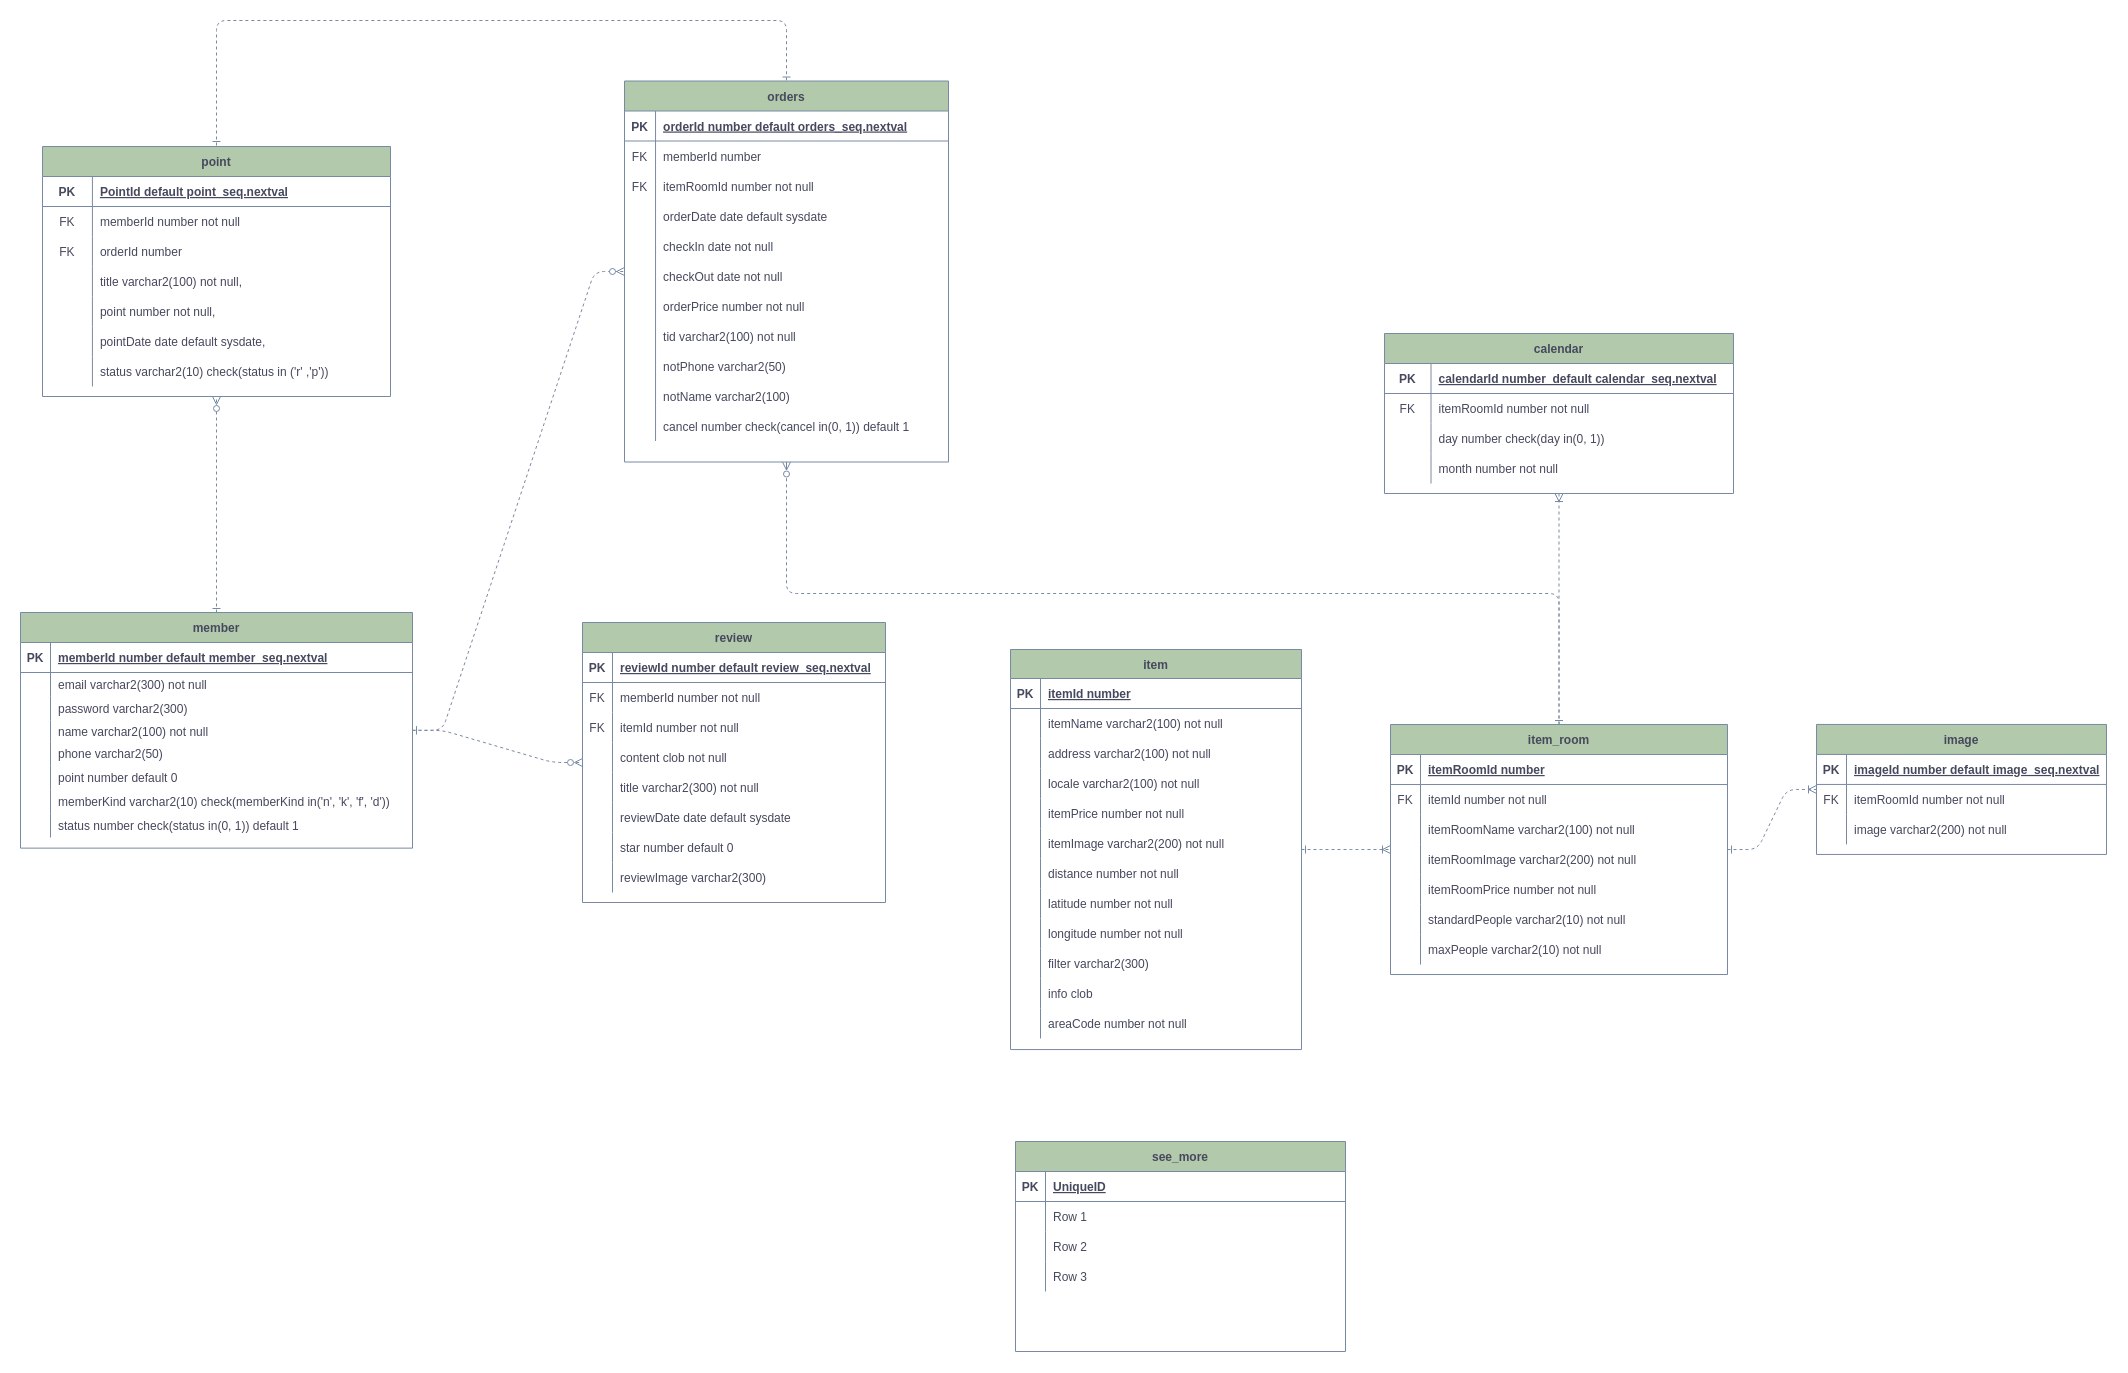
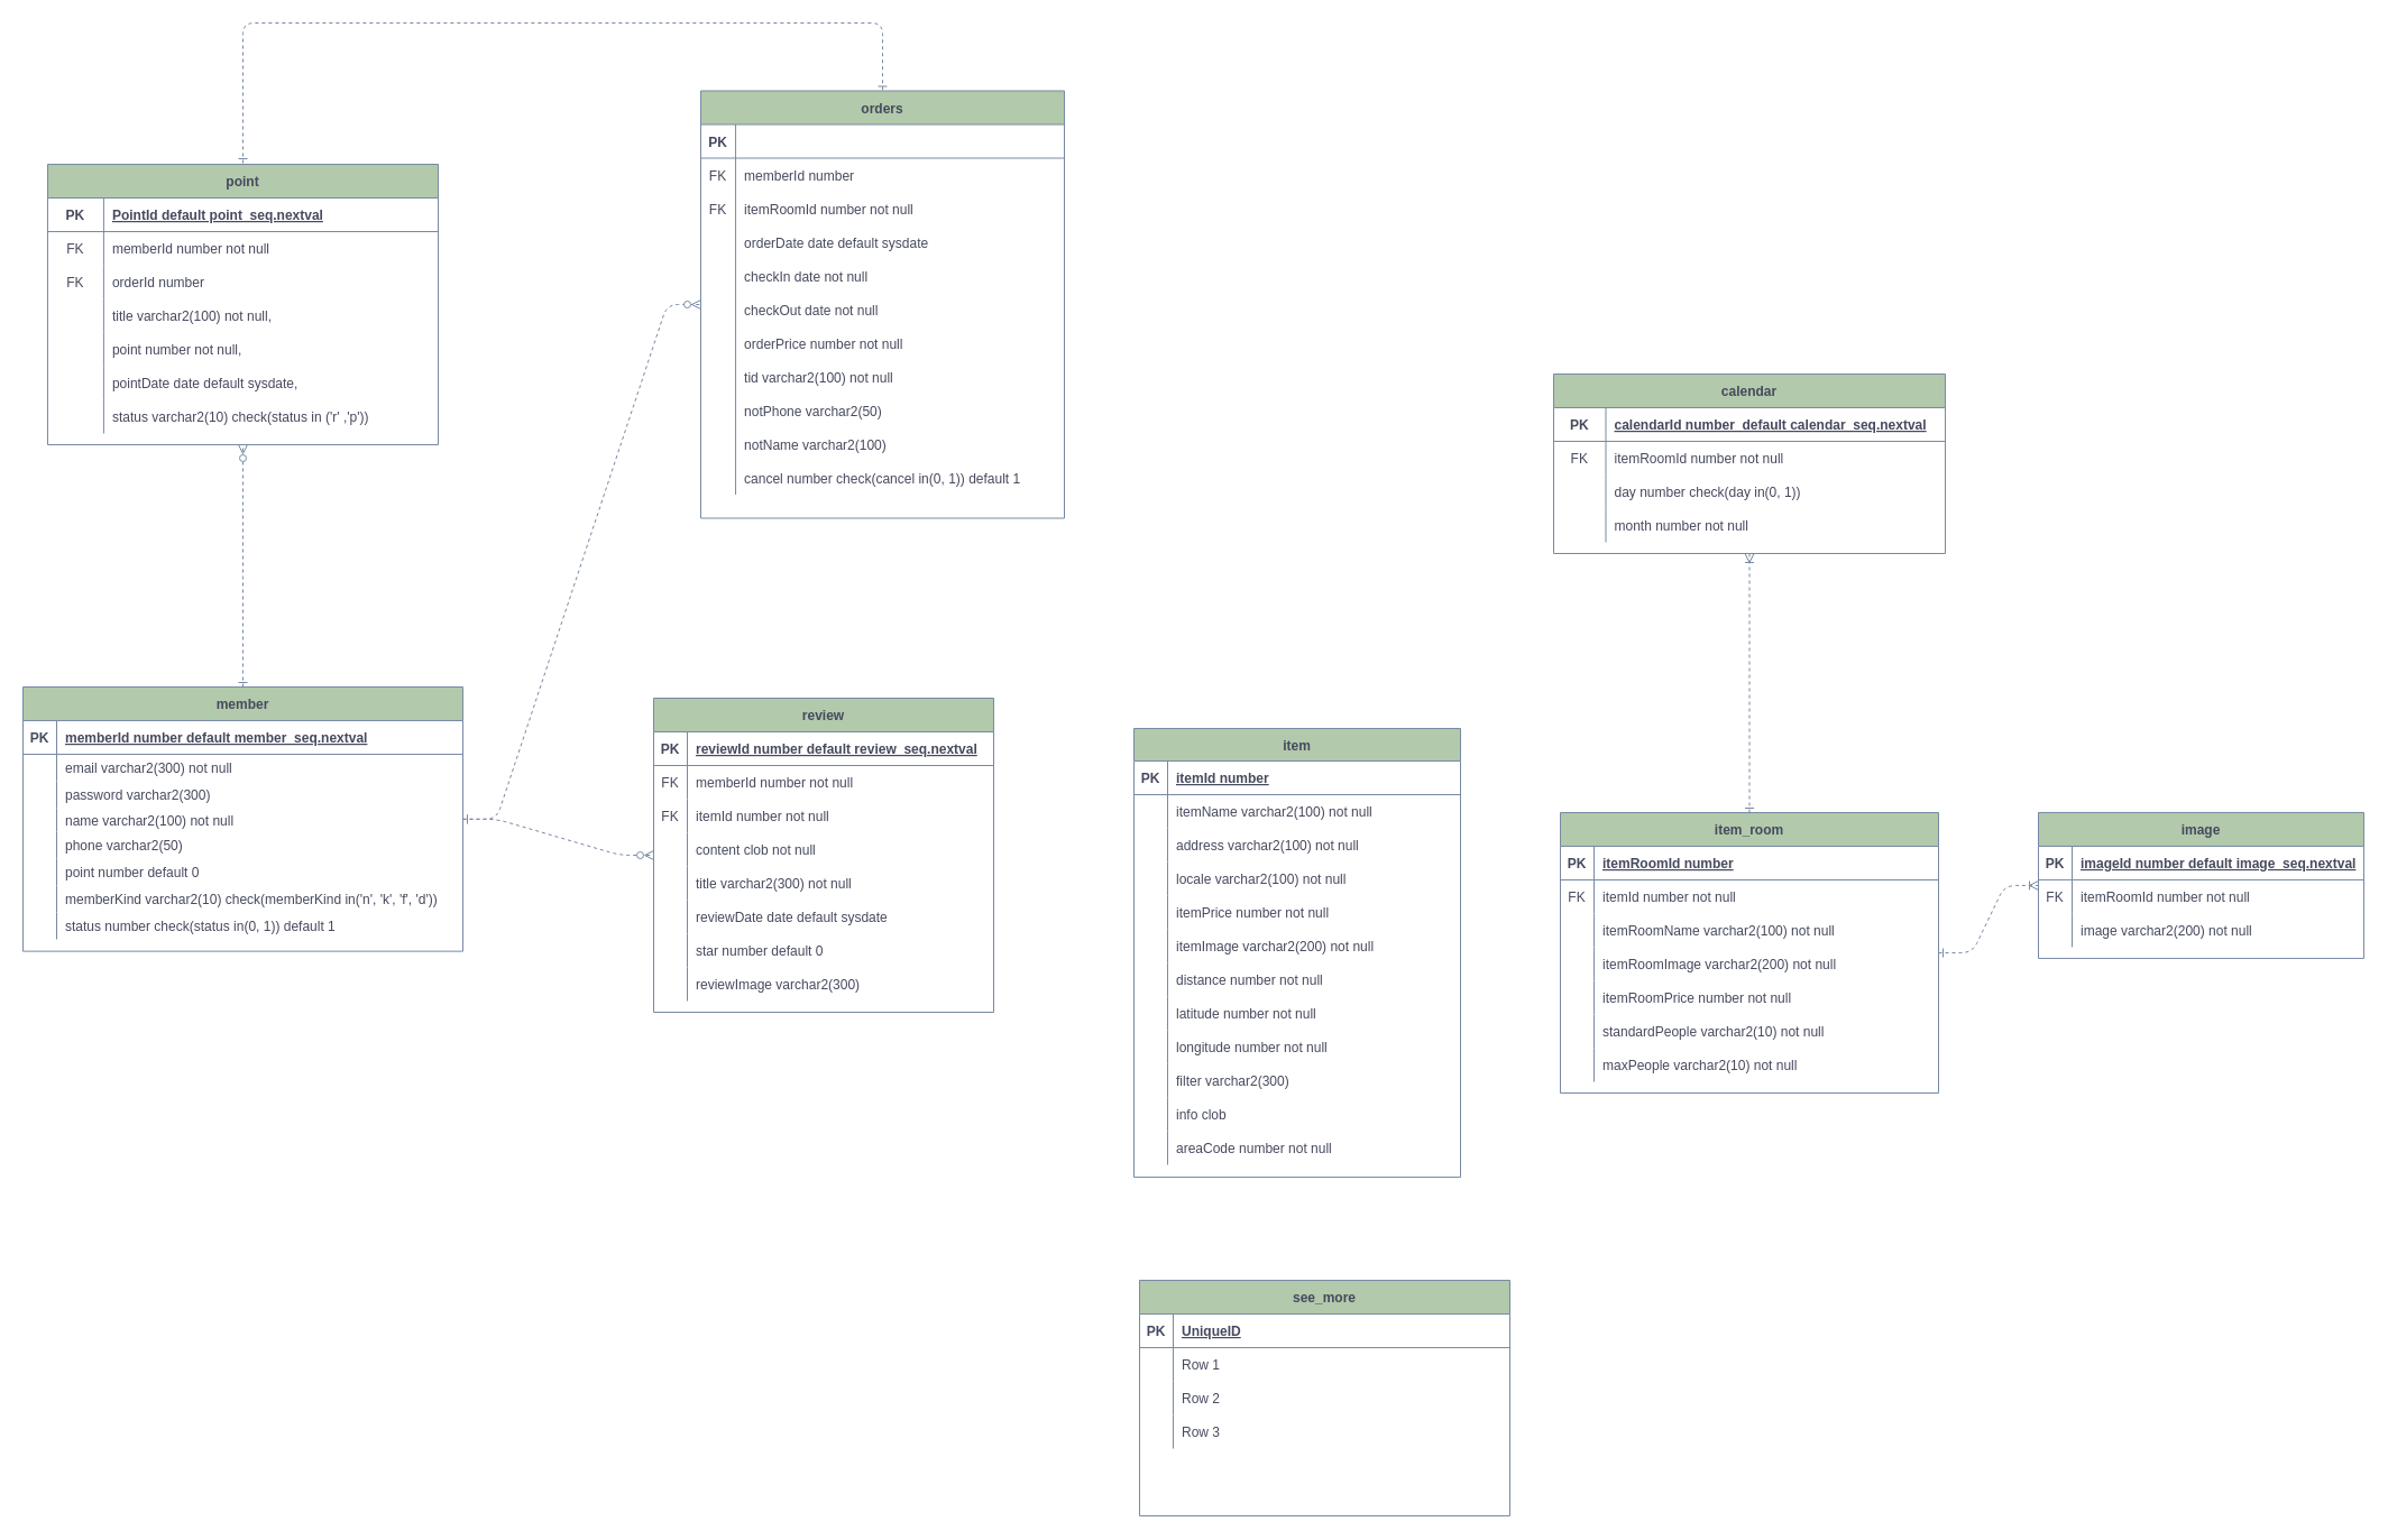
- <mxCell id="5" value="orderId number default orders_seq.nextval" style="shape=partialRectangle;overflow=hidden;connectable=0;fillColor=none;top=0;left=0;bottom=0;right=0;align=left;spacingLeft=6;fontStyle=5;strokeColor=#788AA3;fontColor=#46495D;" parent="3" vertex="1"><mxGeometry x="31.059" width="292.941" height="30" as="geometry"><mxRectangle width="292.941" height="30" as="alternateBounds" /></mxGeometry></mxCell>
- <mxCell id="99" value="" style="edgeStyle=elbowEdgeStyle;fontSize=12;html=1;endArrow=ERzeroToMany;startArrow=ERone;rounded=1;sketch=0;fontColor=#46495D;strokeColor=#788AA3;fillColor=#B2C9AB;dashed=1;startFill=0;endFill=0;elbow=vertical;" parent="1" source="126" target="2" edge="1"><mxGeometry width="100" height="100" relative="1" as="geometry"><mxPoint x="582" y="1066.06" as="sourcePoint" /><mxPoint x="682" y="966.06" as="targetPoint" /></mxGeometry></mxCell>
- <mxCell id="148" value="" style="edgeStyle=entityRelationEdgeStyle;fontSize=12;html=1;endArrow=ERoneToMany;rounded=1;sketch=0;fontColor=#46495D;strokeColor=#788AA3;fillColor=#B2C9AB;curved=0;startArrow=ERone;startFill=0;dashed=1;endFill=0;" parent="1" source="61" target="126" edge="1"><mxGeometry width="100" height="100" relative="1" as="geometry"><mxPoint x="1303" y="1028" as="sourcePoint" /><mxPoint x="1403" y="928" as="targetPoint" /></mxGeometry></mxCell>
